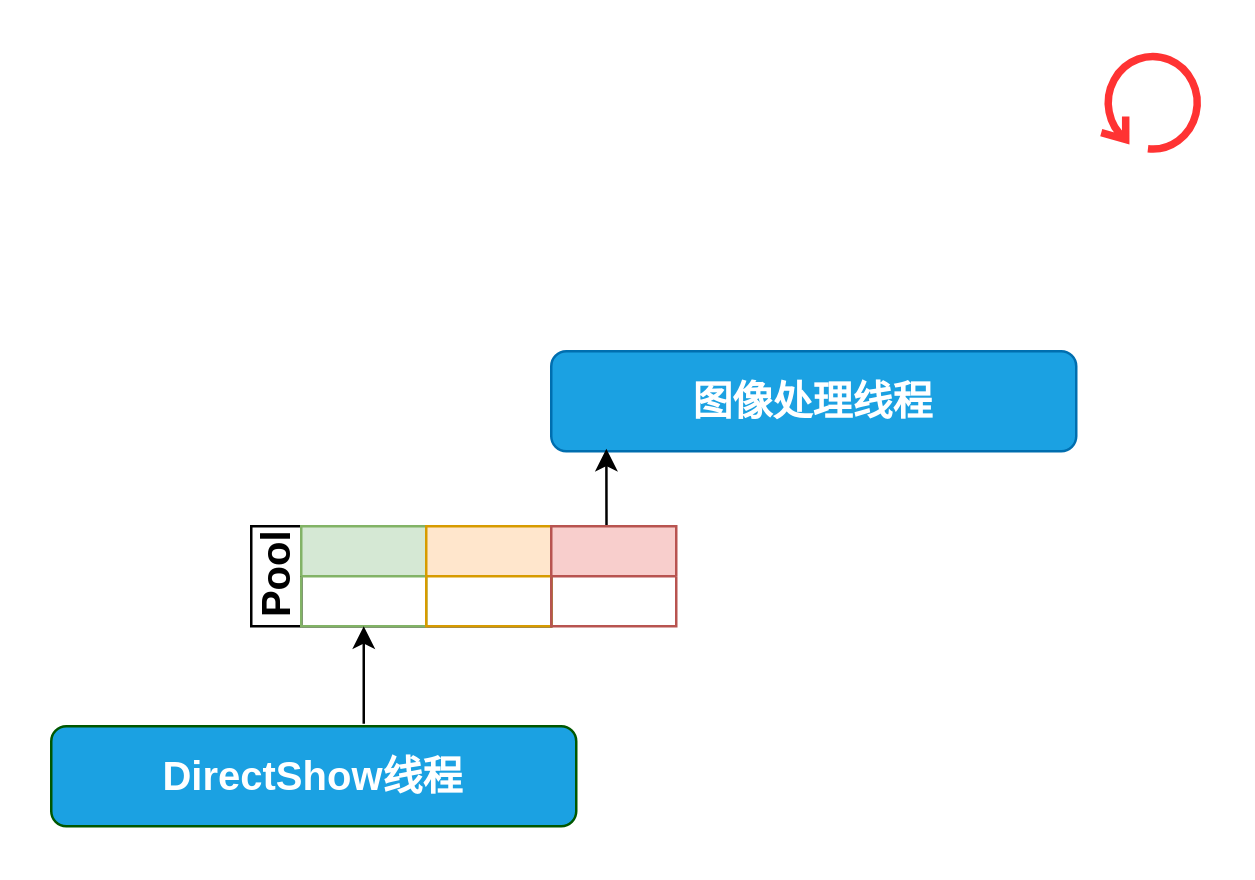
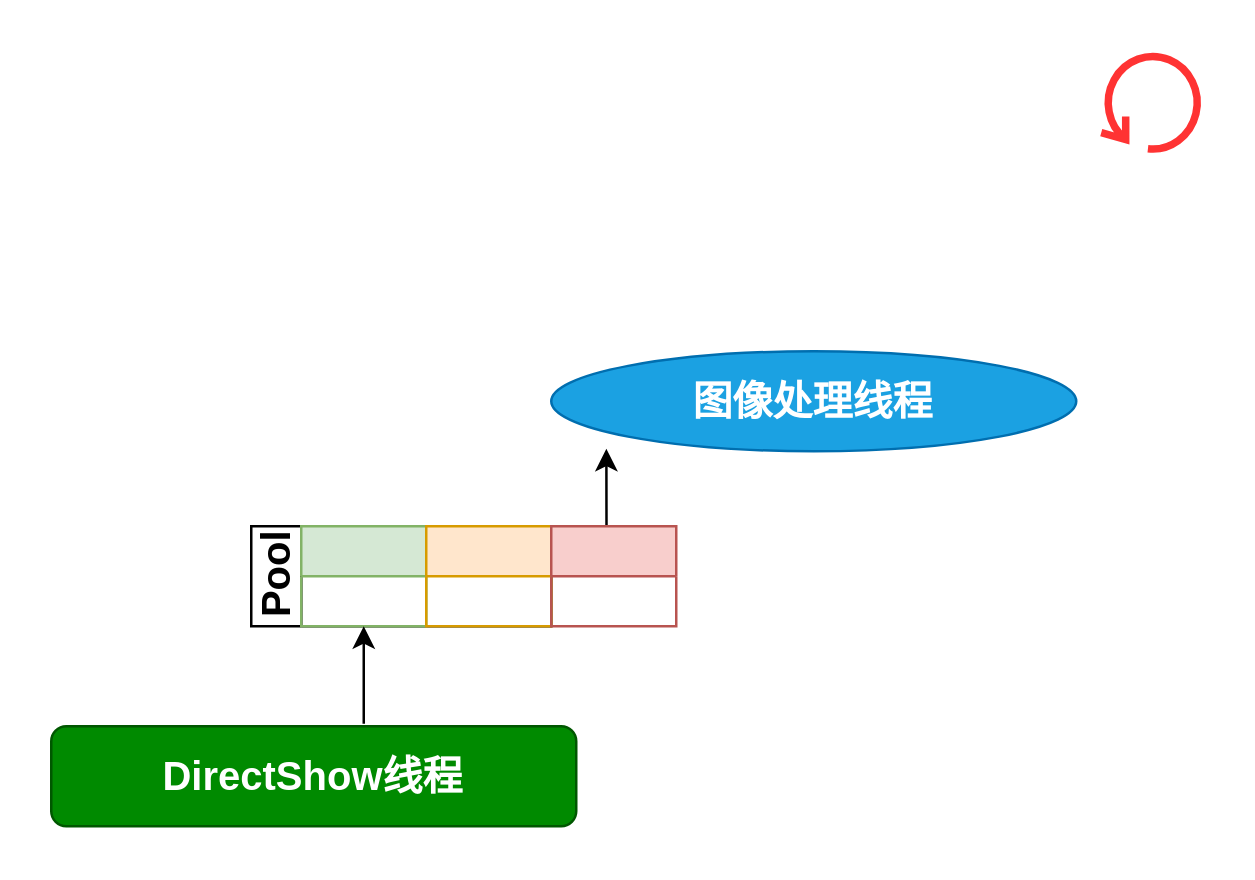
- <mxCell id="3" value="图像处理线程" style="rounded=1;whiteSpace=wrap;html=1;fillColor=#1ba1e2;strokeColor=#006EAF;fontSize=16;fontStyle=1;fontColor=#ffffff;" vertex="1" parent="1"><mxGeometry x="220" y="140" width="210" height="40" as="geometry" /></mxCell>
+ <mxCell id="3" value="图像处理线程" style="ellipse;whiteSpace=wrap;html=1;fillColor=#1ba1e2;strokeColor=#006EAF;fontSize=16;fontStyle=1;fontColor=#ffffff;" vertex="1" parent="1"><mxGeometry x="220" y="140" width="210" height="40" as="geometry" /></mxCell>
- <mxCell id="2" value="DirectShow线程" style="rounded=1;whiteSpace=wrap;html=1;fillColor=#1ba1e2;strokeColor=#005700;fontSize=16;fontStyle=1;fontColor=#ffffff;" vertex="1" parent="1"><mxGeometry x="20" y="290" width="210" height="40" as="geometry" /></mxCell>
+ <mxCell id="2" value="DirectShow线程" style="rounded=1;whiteSpace=wrap;html=1;fillColor=#008a00;strokeColor=#005700;fontSize=16;fontStyle=1;fontColor=#ffffff;" vertex="1" parent="1"><mxGeometry x="20" y="290" width="210" height="40" as="geometry" /></mxCell>
